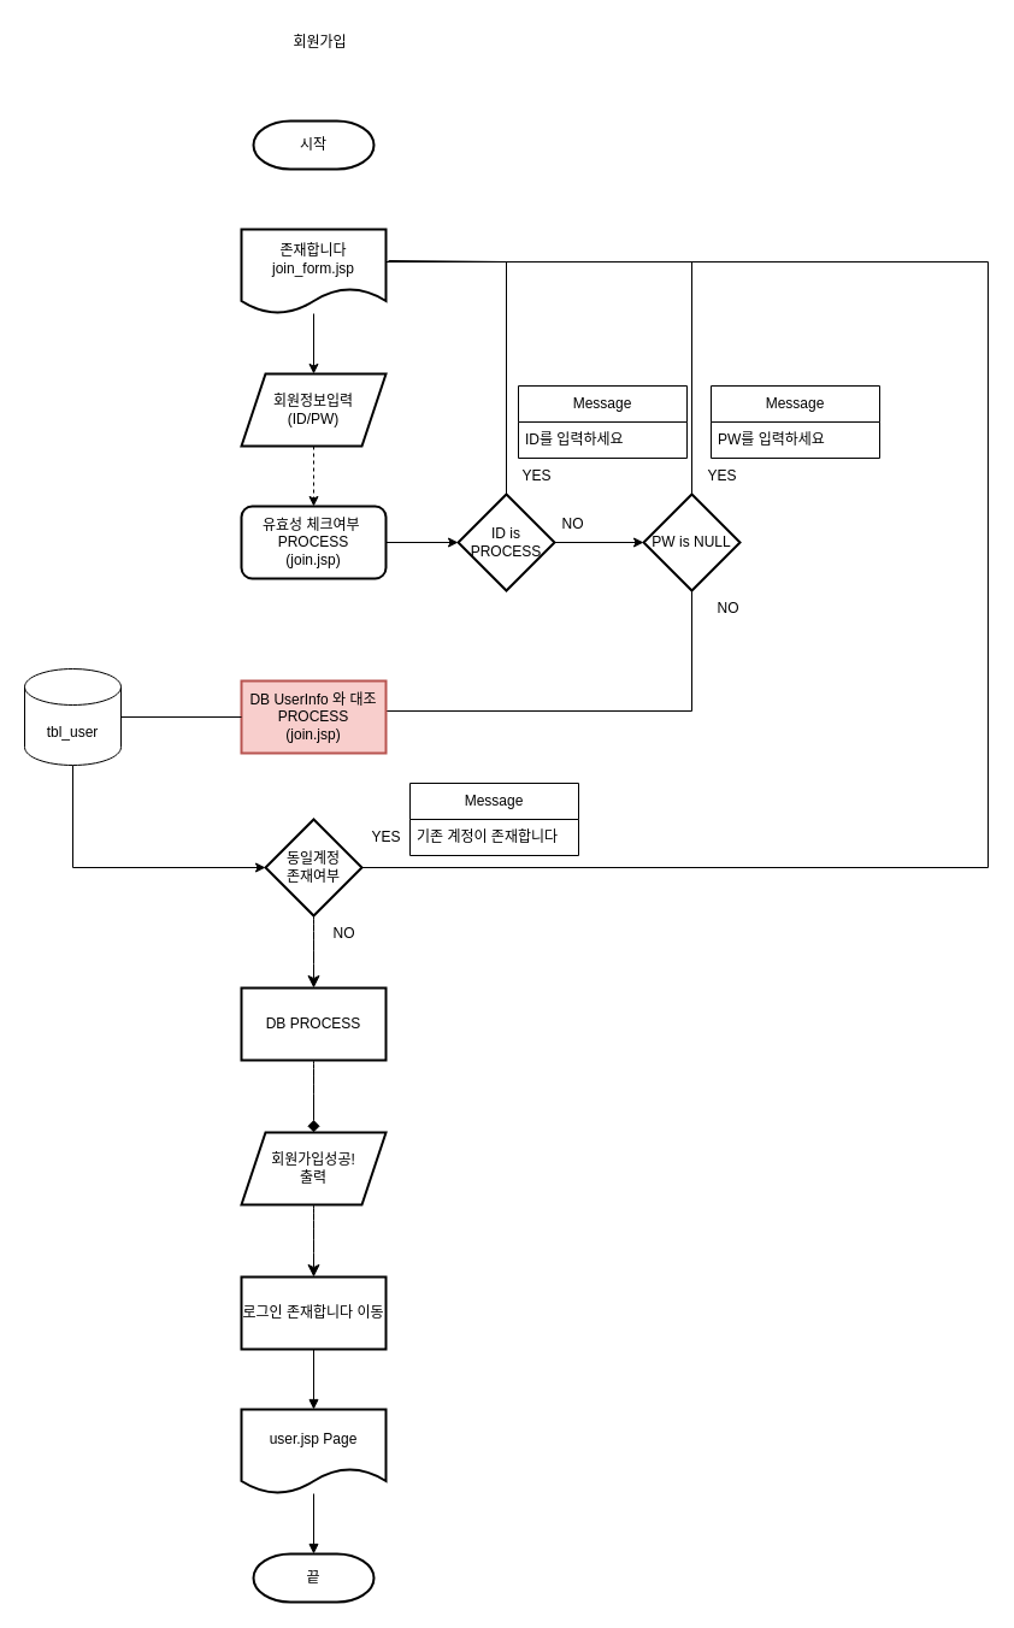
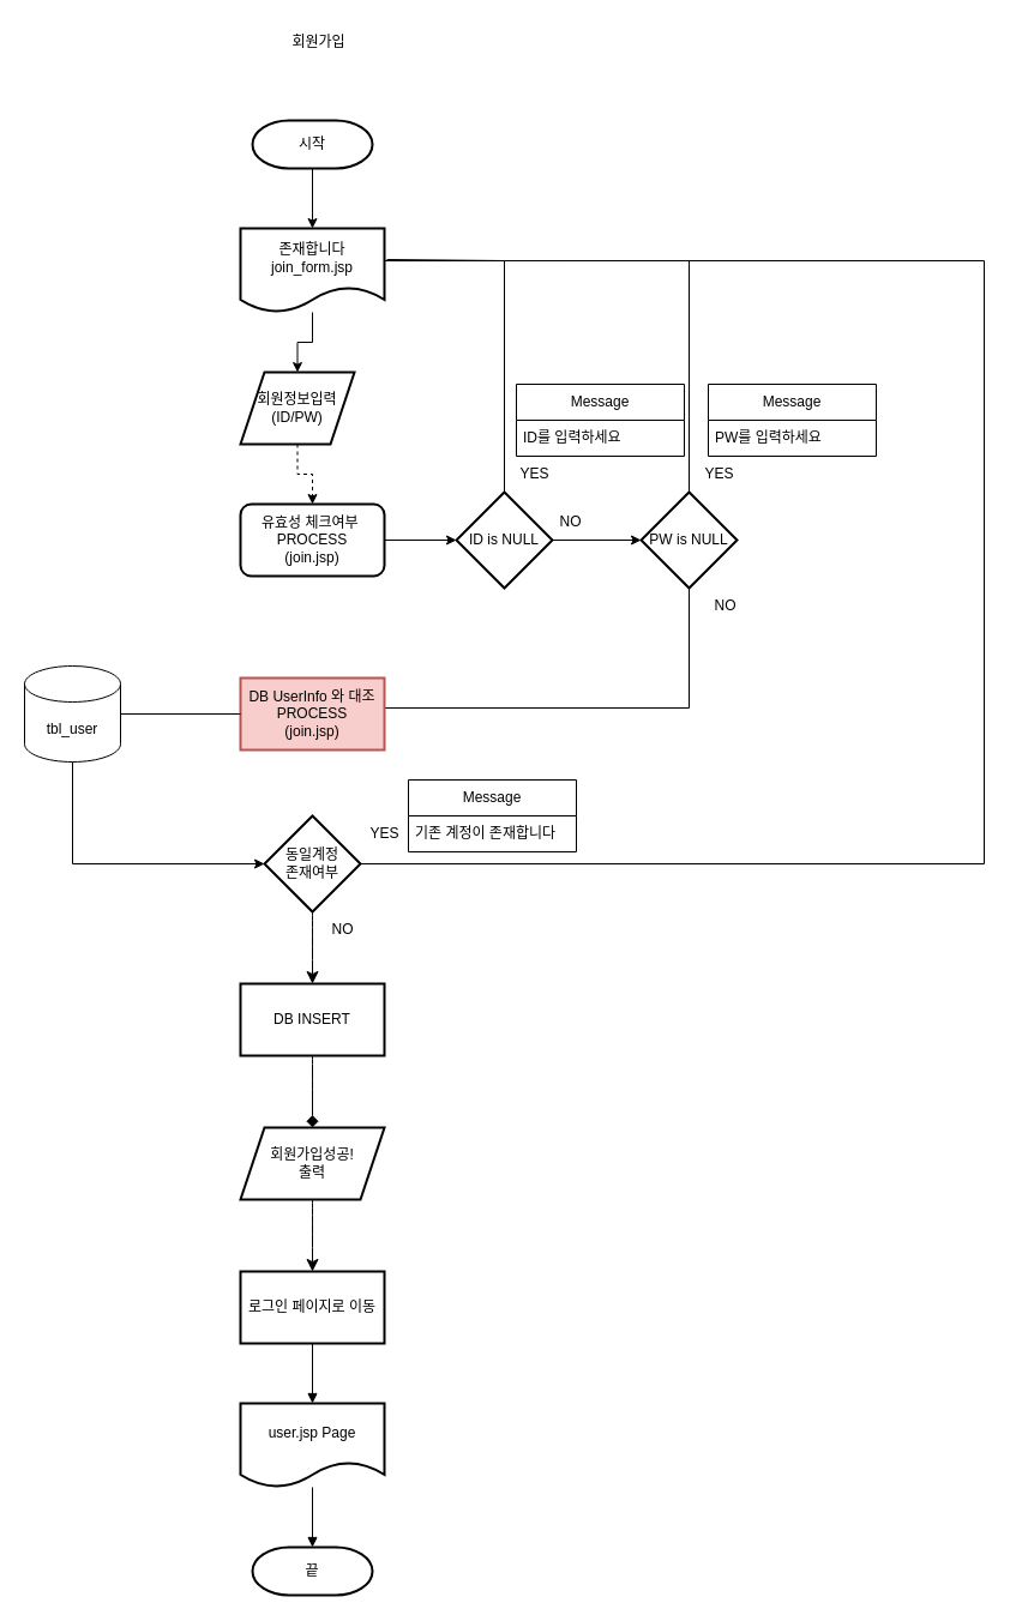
+ <mxCell id="3" value="" style="edgeStyle=orthogonalEdgeStyle;rounded=0;orthogonalLoop=1;jettySize=auto;html=1;" parent="1" source="4" target="6" edge="1"><mxGeometry relative="1" as="geometry" /></mxCell>
- <mxCell id="8" value="회원정보입력&lt;br&gt;(ID/PW)" style="shape=parallelogram;perimeter=parallelogramPerimeter;whiteSpace=wrap;html=1;fixedSize=1;strokeWidth=2;" parent="1" vertex="1"><mxGeometry x="200" y="310" width="120" height="60" as="geometry" /></mxCell>
+ <mxCell id="8" value="회원정보입력&lt;br&gt;(ID/PW)" style="shape=parallelogram;perimeter=parallelogramPerimeter;whiteSpace=wrap;html=1;fixedSize=1;strokeWidth=2;" parent="1" vertex="1"><mxGeometry x="200" y="310" width="95" height="60" as="geometry" /></mxCell>
- <mxCell id="13" value="ID is PROCESS" style="rhombus;whiteSpace=wrap;html=1;strokeWidth=2;" parent="1" vertex="1"><mxGeometry x="380" y="410" width="80" height="80" as="geometry" /></mxCell>
+ <mxCell id="13" value="ID is NULL" style="rhombus;whiteSpace=wrap;html=1;strokeWidth=2;" parent="1" vertex="1"><mxGeometry x="380" y="410" width="80" height="80" as="geometry" /></mxCell>
- <mxCell id="42" value="DB PROCESS" style="whiteSpace=wrap;html=1;strokeWidth=2;" parent="1" vertex="1"><mxGeometry x="200" y="820" width="120" height="60" as="geometry" /></mxCell>
+ <mxCell id="42" value="DB INSERT" style="whiteSpace=wrap;html=1;strokeWidth=2;" parent="1" vertex="1"><mxGeometry x="200" y="820" width="120" height="60" as="geometry" /></mxCell>
- <mxCell id="29" value="로그인 존재합니다 이동" style="whiteSpace=wrap;html=1;strokeWidth=2;" parent="1" vertex="1"><mxGeometry x="200" y="1060" width="120" height="60" as="geometry" /></mxCell>
+ <mxCell id="29" value="로그인 페이지로 이동" style="whiteSpace=wrap;html=1;strokeWidth=2;" parent="1" vertex="1"><mxGeometry x="200" y="1060" width="120" height="60" as="geometry" /></mxCell>
